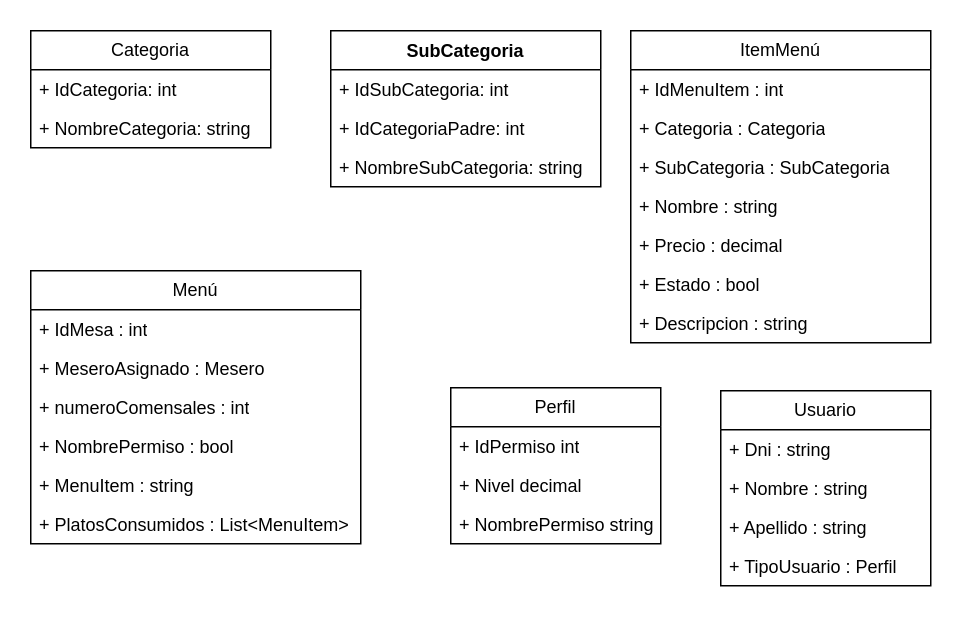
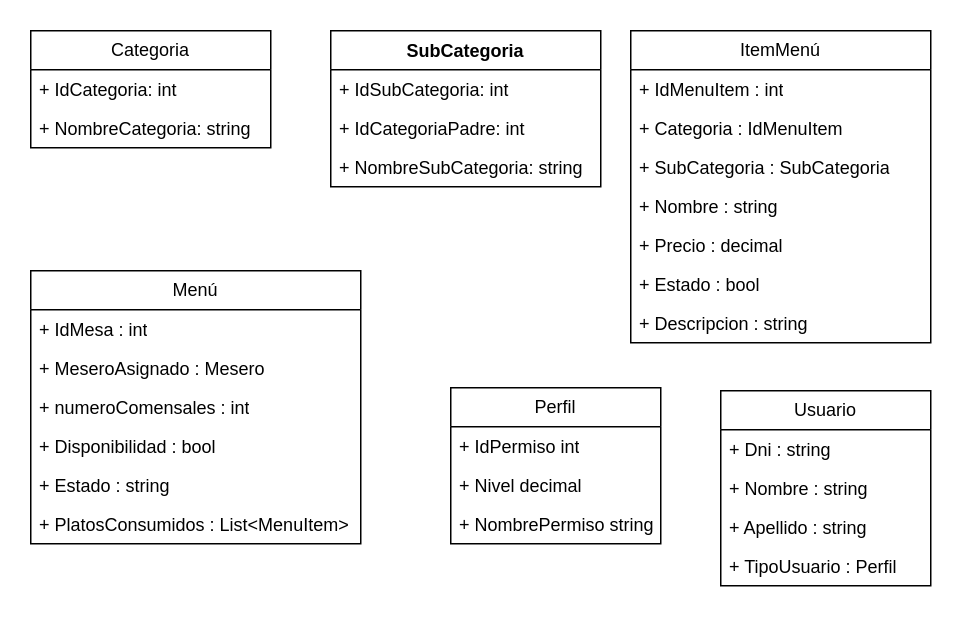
- <mxCell id="11" value="+ Categoria : Categoria" style="text;strokeColor=none;fillColor=none;align=left;verticalAlign=top;spacingLeft=4;spacingRight=4;overflow=hidden;rotatable=0;points=[[0,0.5],[1,0.5]];portConstraint=eastwest;whiteSpace=wrap;html=1;" vertex="1" parent="9"><mxGeometry y="52" width="200" height="26" as="geometry" /></mxCell>
+ <mxCell id="11" value="+ Categoria : IdMenuItem" style="text;strokeColor=none;fillColor=none;align=left;verticalAlign=top;spacingLeft=4;spacingRight=4;overflow=hidden;rotatable=0;points=[[0,0.5],[1,0.5]];portConstraint=eastwest;whiteSpace=wrap;html=1;" vertex="1" parent="9"><mxGeometry y="52" width="200" height="26" as="geometry" /></mxCell>
- <mxCell id="21" value="+ NombrePermiso : bool" style="text;strokeColor=none;fillColor=none;align=left;verticalAlign=top;spacingLeft=4;spacingRight=4;overflow=hidden;rotatable=0;points=[[0,0.5],[1,0.5]];portConstraint=eastwest;whiteSpace=wrap;html=1;" vertex="1" parent="17"><mxGeometry y="104" width="220" height="26" as="geometry" /></mxCell>
+ <mxCell id="21" value="+ Disponibilidad : bool" style="text;strokeColor=none;fillColor=none;align=left;verticalAlign=top;spacingLeft=4;spacingRight=4;overflow=hidden;rotatable=0;points=[[0,0.5],[1,0.5]];portConstraint=eastwest;whiteSpace=wrap;html=1;" vertex="1" parent="17"><mxGeometry y="104" width="220" height="26" as="geometry" /></mxCell>
- <mxCell id="22" value="+ MenuItem : string" style="text;strokeColor=none;fillColor=none;align=left;verticalAlign=top;spacingLeft=4;spacingRight=4;overflow=hidden;rotatable=0;points=[[0,0.5],[1,0.5]];portConstraint=eastwest;whiteSpace=wrap;html=1;" vertex="1" parent="17"><mxGeometry y="130" width="220" height="26" as="geometry" /></mxCell>
+ <mxCell id="22" value="+ Estado : string" style="text;strokeColor=none;fillColor=none;align=left;verticalAlign=top;spacingLeft=4;spacingRight=4;overflow=hidden;rotatable=0;points=[[0,0.5],[1,0.5]];portConstraint=eastwest;whiteSpace=wrap;html=1;" vertex="1" parent="17"><mxGeometry y="130" width="220" height="26" as="geometry" /></mxCell>
